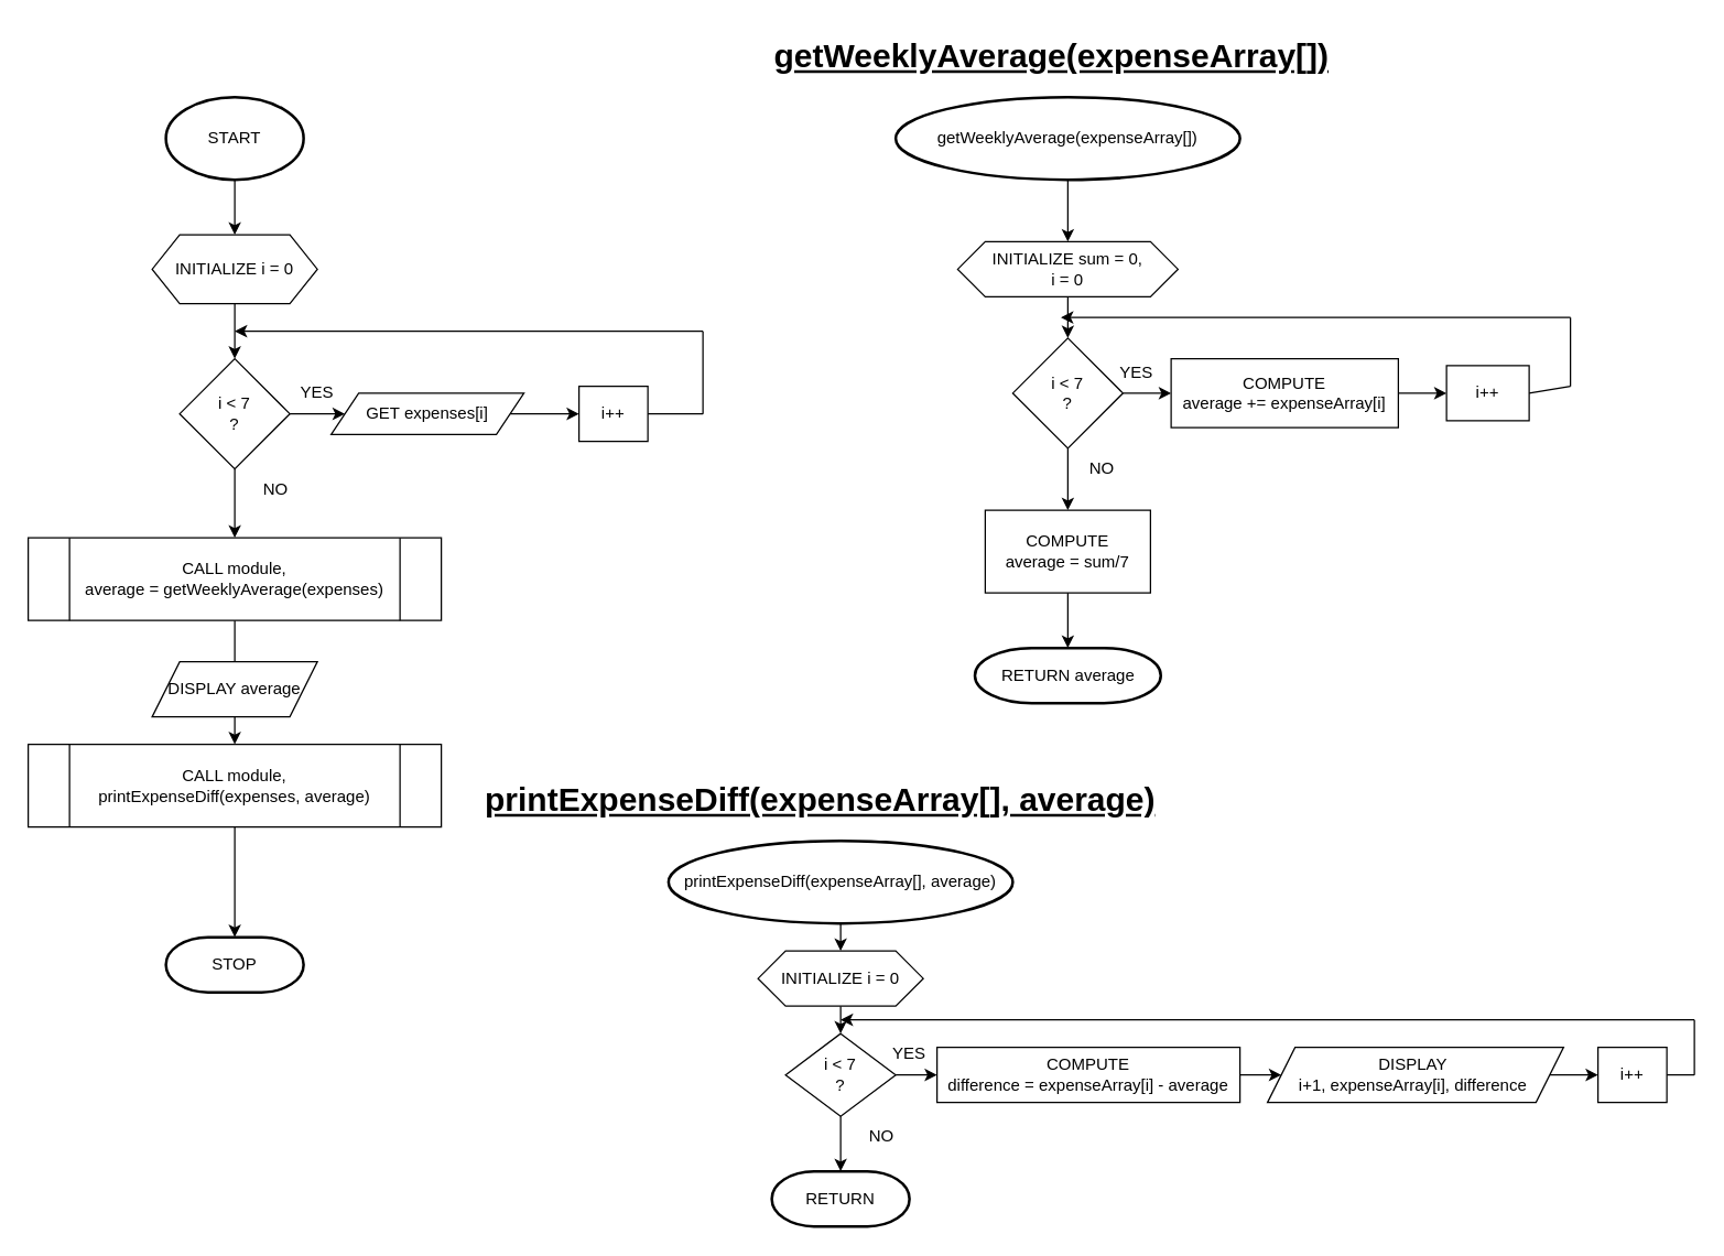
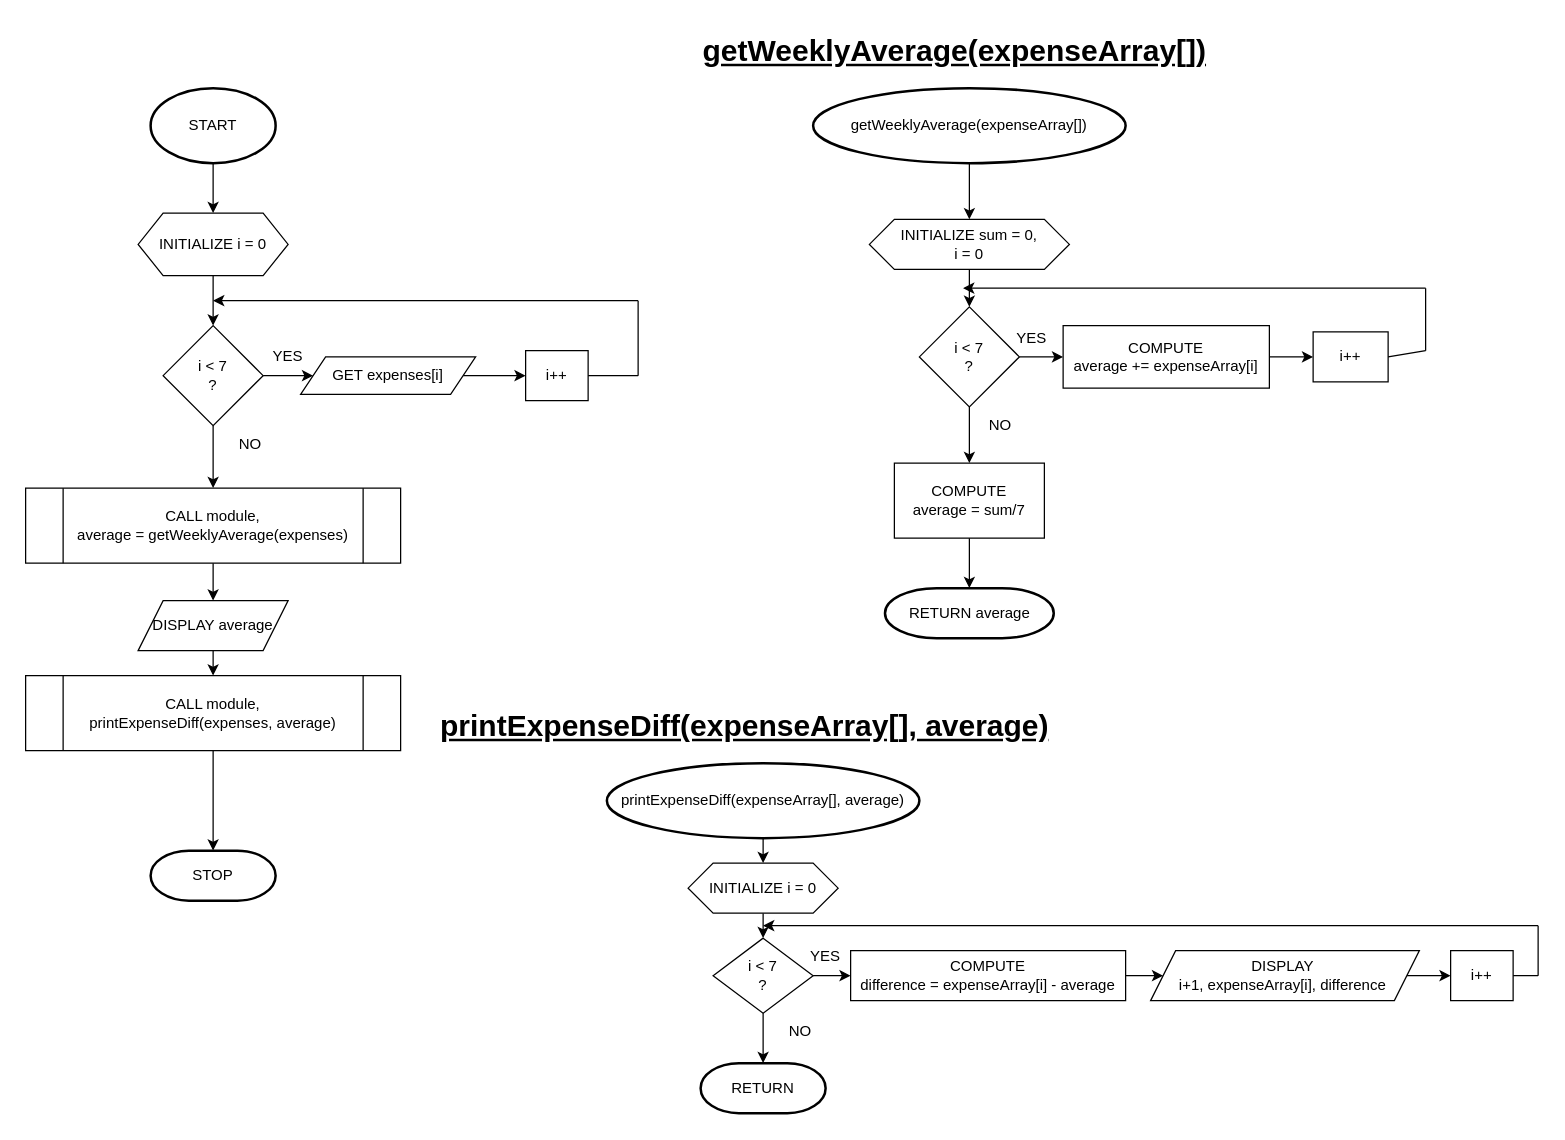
- <mxCell id="17" style="edgeStyle=orthogonalEdgeStyle;rounded=0;orthogonalLoop=1;jettySize=auto;html=1;exitX=0.5;exitY=1;exitDx=0;exitDy=0;entryX=0.5;entryY=0;entryDx=0;entryDy=0;endArrow=none;" edge="1" parent="1" source="18" target="53"><mxGeometry relative="1" as="geometry" /></mxCell>
+ <mxCell id="17" style="edgeStyle=orthogonalEdgeStyle;rounded=0;orthogonalLoop=1;jettySize=auto;html=1;exitX=0.5;exitY=1;exitDx=0;exitDy=0;entryX=0.5;entryY=0;entryDx=0;entryDy=0;" edge="1" parent="1" source="18" target="53"><mxGeometry relative="1" as="geometry" /></mxCell>
